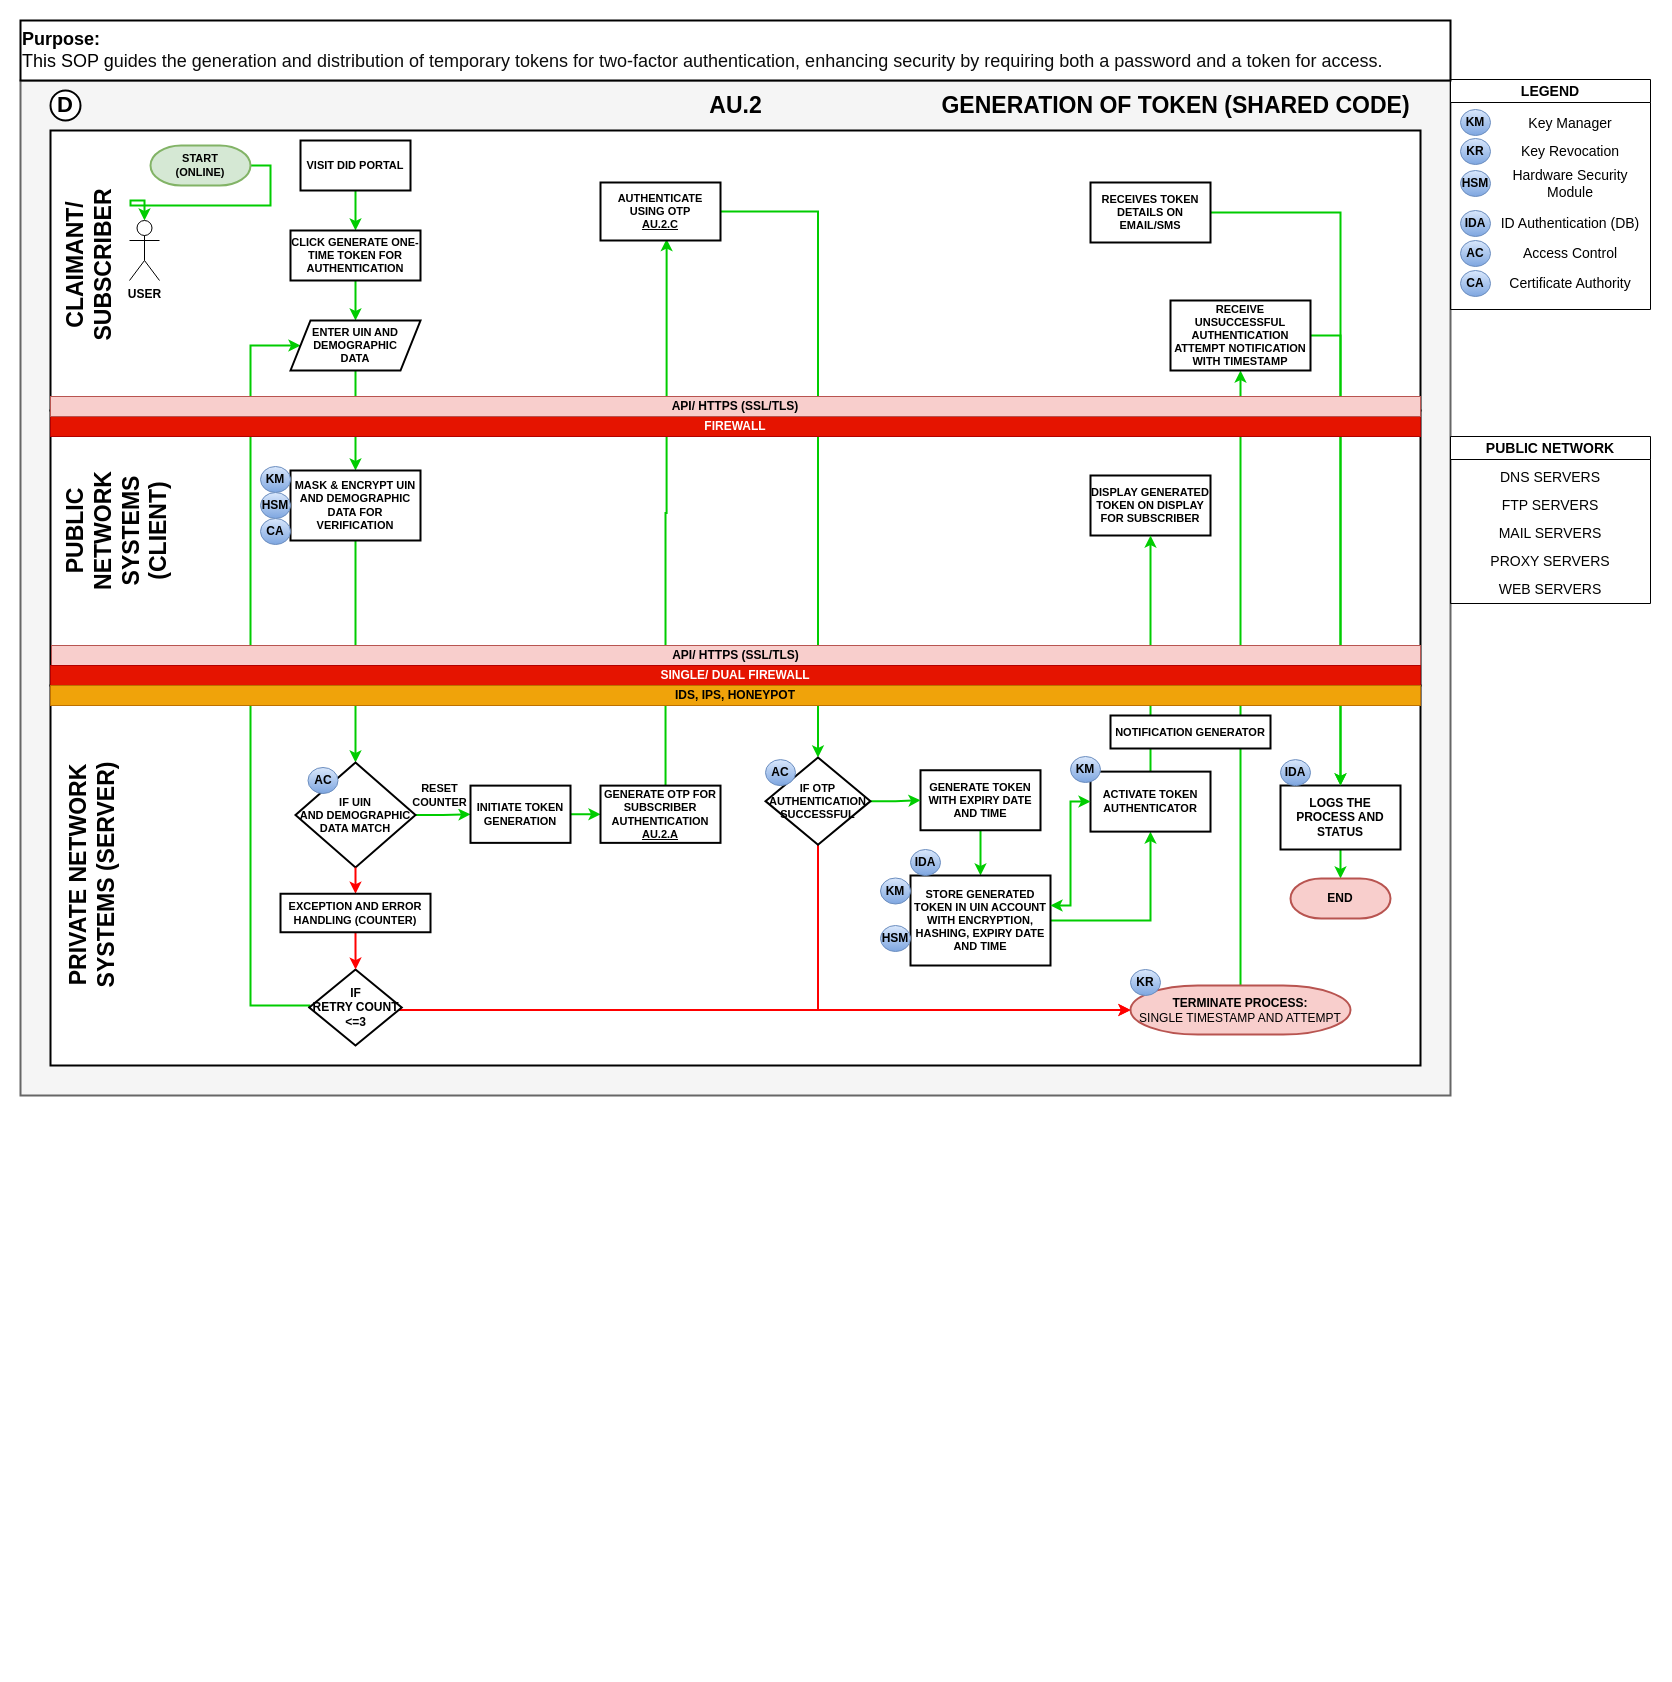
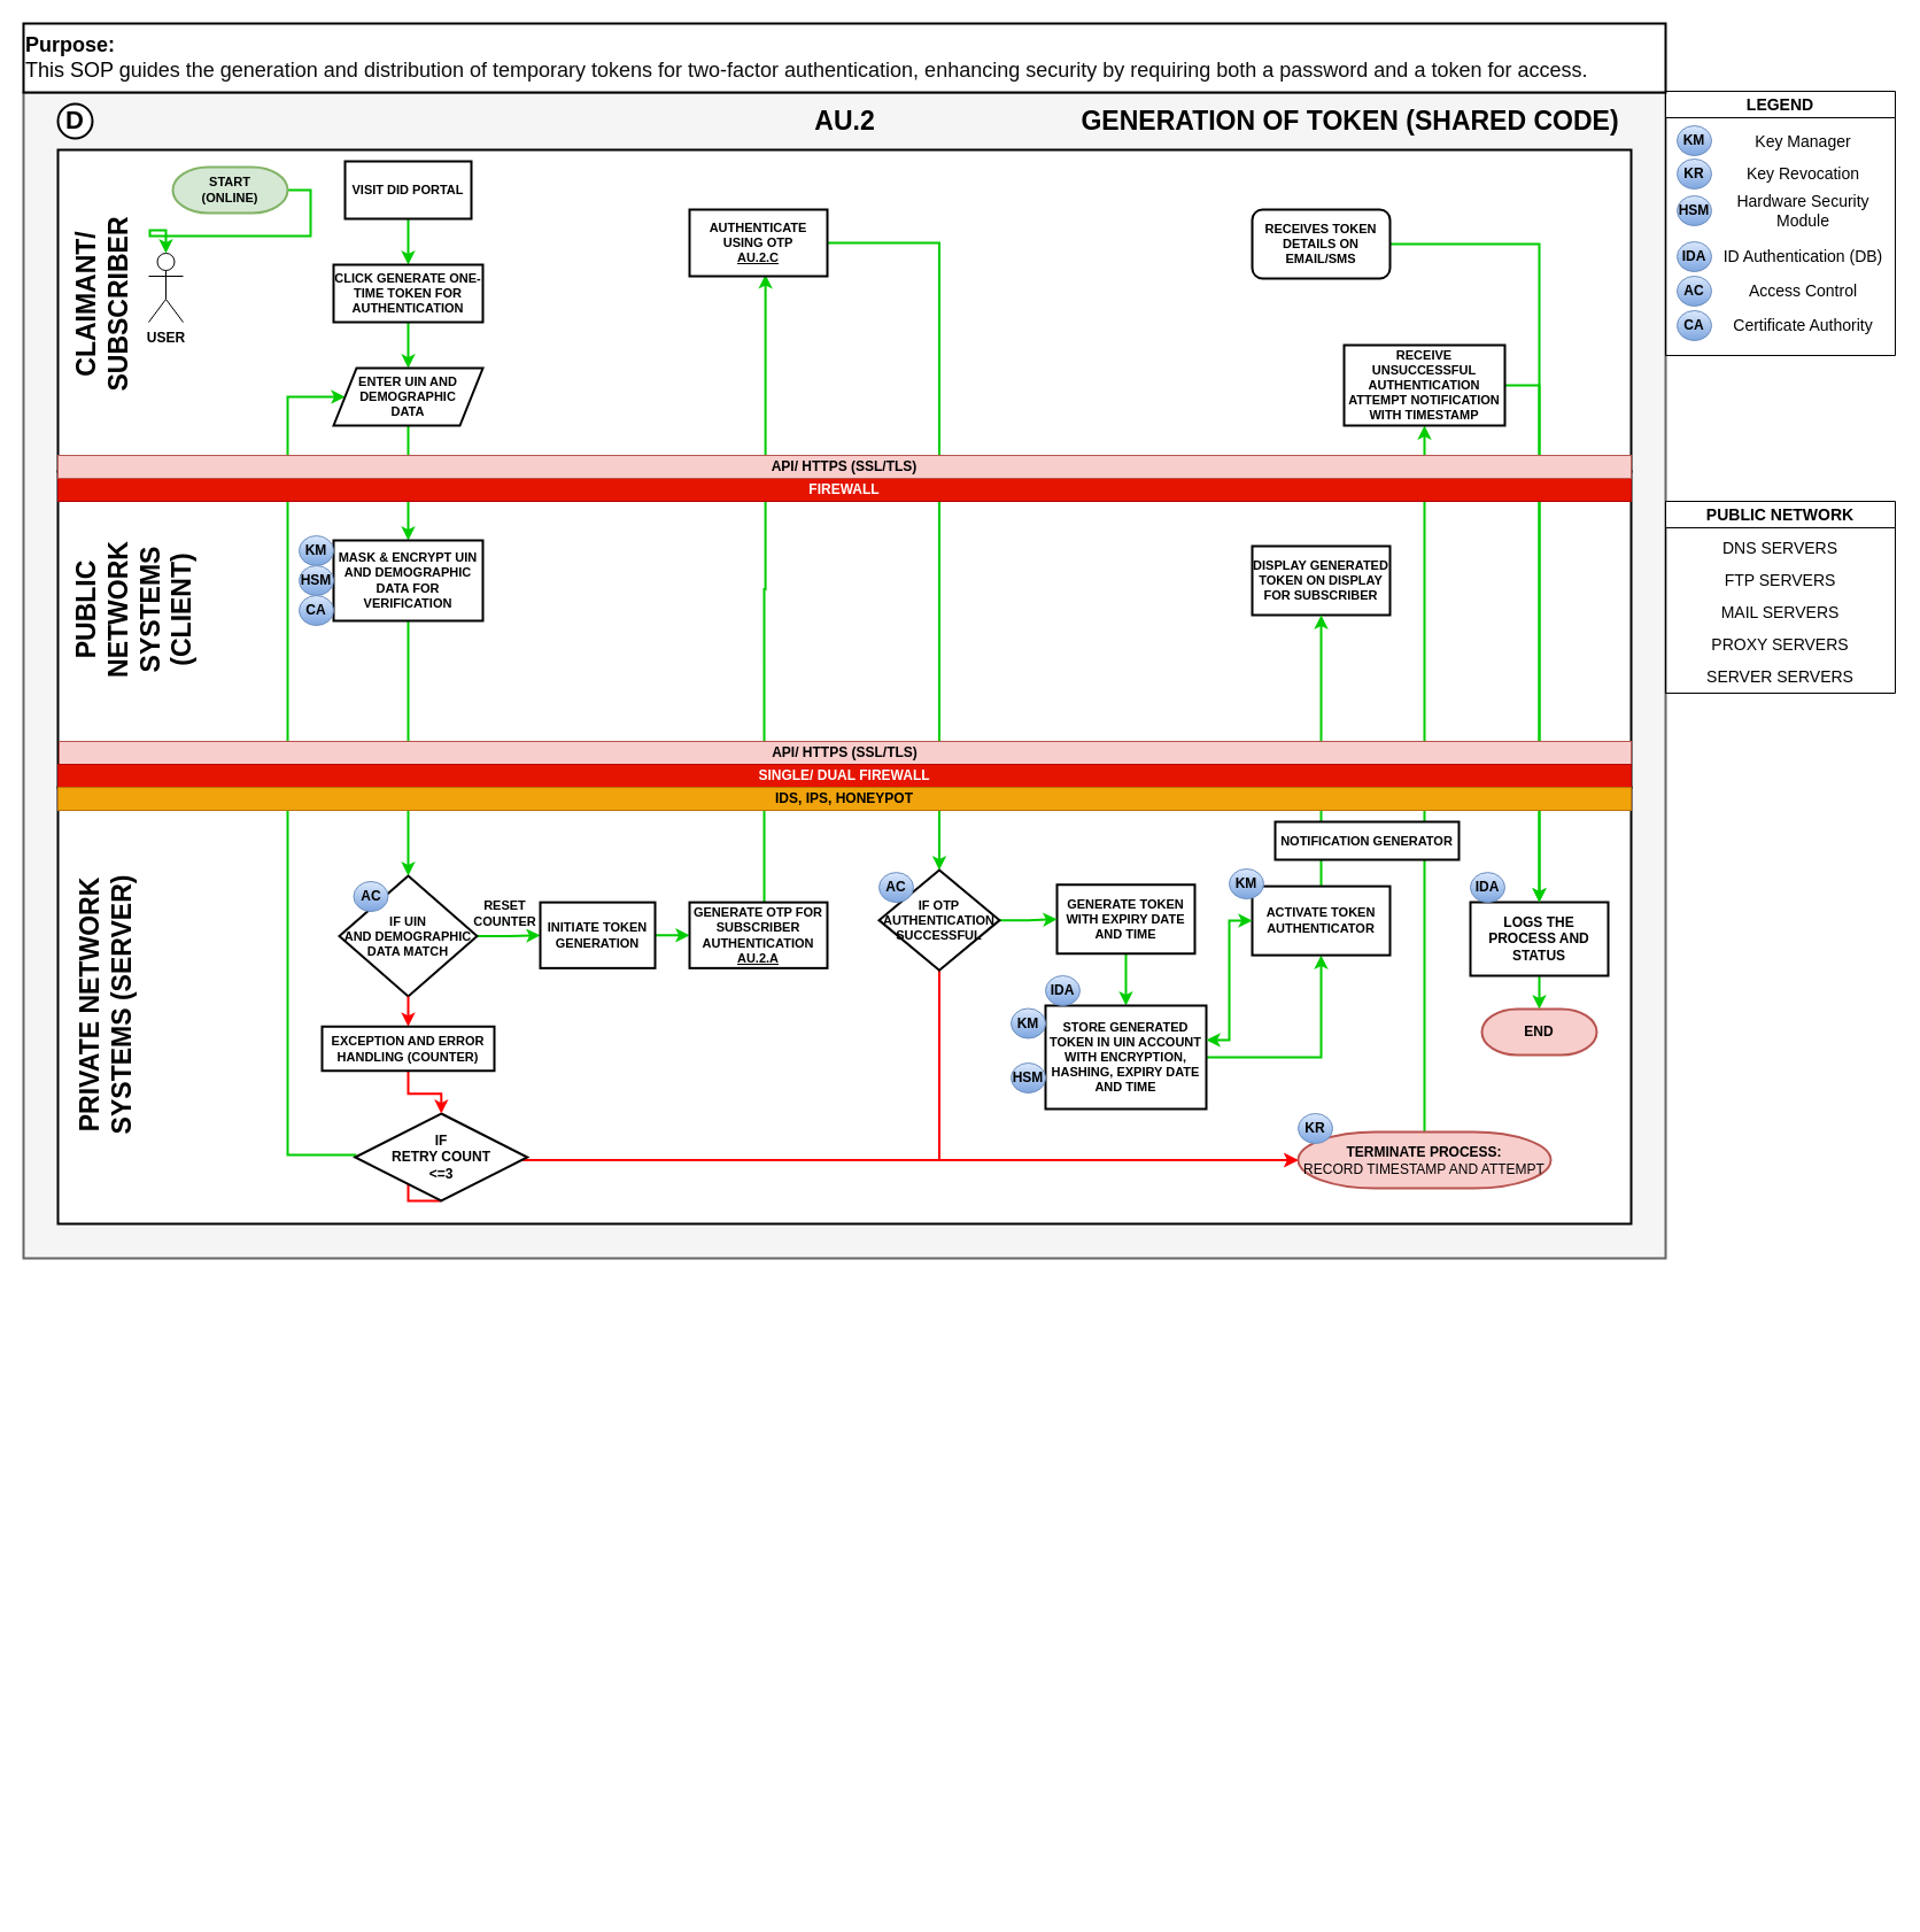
- <mxCell id="55" value="RECEIVES TOKEN DETAILS ON EMAIL/SMS" style="rounded=0;whiteSpace=wrap;html=1;fontStyle=1;strokeWidth=2;fontSize=11;" parent="1" vertex="1"><mxGeometry x="1090" y="182" width="120" height="60" as="geometry" /></mxCell>
+ <mxCell id="55" value="RECEIVES TOKEN DETAILS ON EMAIL/SMS" style="whiteSpace=wrap;html=1;fontStyle=1;strokeWidth=2;fontSize=11;rounded=1;" parent="1" vertex="1"><mxGeometry x="1090" y="182" width="120" height="60" as="geometry" /></mxCell>
- <mxCell id="67" value="WEB SERVERS" style="text;html=1;strokeColor=none;fillColor=none;align=center;verticalAlign=middle;whiteSpace=wrap;rounded=0;fontSize=14;" parent="62" vertex="1"><mxGeometry y="139" width="200" height="28" as="geometry" /></mxCell>
+ <mxCell id="67" value="SERVER SERVERS" style="text;html=1;strokeColor=none;fillColor=none;align=center;verticalAlign=middle;whiteSpace=wrap;rounded=0;fontSize=14;" parent="62" vertex="1"><mxGeometry y="139" width="200" height="28" as="geometry" /></mxCell>
- <mxCell id="18" value="IF &lt;br&gt;RETRY COUNT &lt;br&gt;&amp;lt;=3" style="rounded=0;whiteSpace=wrap;html=1;fontStyle=1;strokeWidth=2;shape=rhombus;perimeter=rhombusPerimeter;" parent="1" vertex="1"><mxGeometry x="308.75" y="969" width="92.5" height="76" as="geometry" /></mxCell>
+ <mxCell id="18" value="IF &lt;br&gt;RETRY COUNT &lt;br&gt;&amp;lt;=3" style="rounded=0;whiteSpace=wrap;html=1;fontStyle=1;strokeWidth=2;shape=rhombus;perimeter=rhombusPerimeter;" parent="1" vertex="1"><mxGeometry x="308.75" y="969" width="150" height="76" as="geometry" /></mxCell>
- <mxCell id="29" value="&lt;span style=&quot;border-color: var(--border-color);&quot;&gt;&lt;b&gt;TERMINATE PROCESS:&lt;br&gt;&lt;/b&gt;SINGLE TIMESTAMP AND ATTEMPT&lt;br&gt;&lt;/span&gt;" style="strokeWidth=2;html=1;shape=mxgraph.flowchart.terminator;whiteSpace=wrap;fillColor=#f8cecc;strokeColor=#b85450;" parent="1" vertex="1"><mxGeometry x="1130" y="985" width="220" height="49" as="geometry" /></mxCell>
+ <mxCell id="29" value="&lt;span style=&quot;border-color: var(--border-color);&quot;&gt;&lt;b&gt;TERMINATE PROCESS:&lt;br&gt;&lt;/b&gt;RECORD TIMESTAMP AND ATTEMPT&lt;br&gt;&lt;/span&gt;" style="strokeWidth=2;html=1;shape=mxgraph.flowchart.terminator;whiteSpace=wrap;fillColor=#f8cecc;strokeColor=#b85450;" parent="1" vertex="1"><mxGeometry x="1130" y="985" width="220" height="49" as="geometry" /></mxCell>
